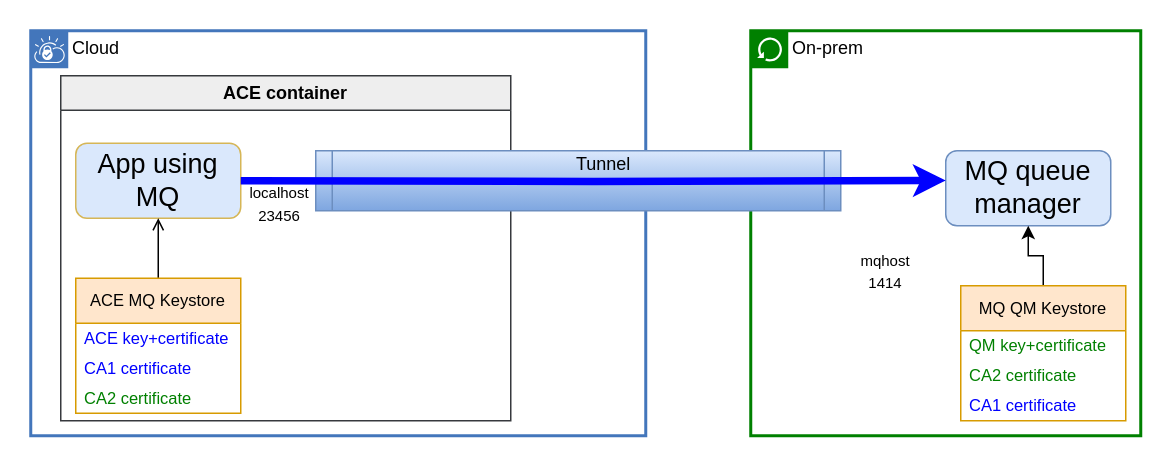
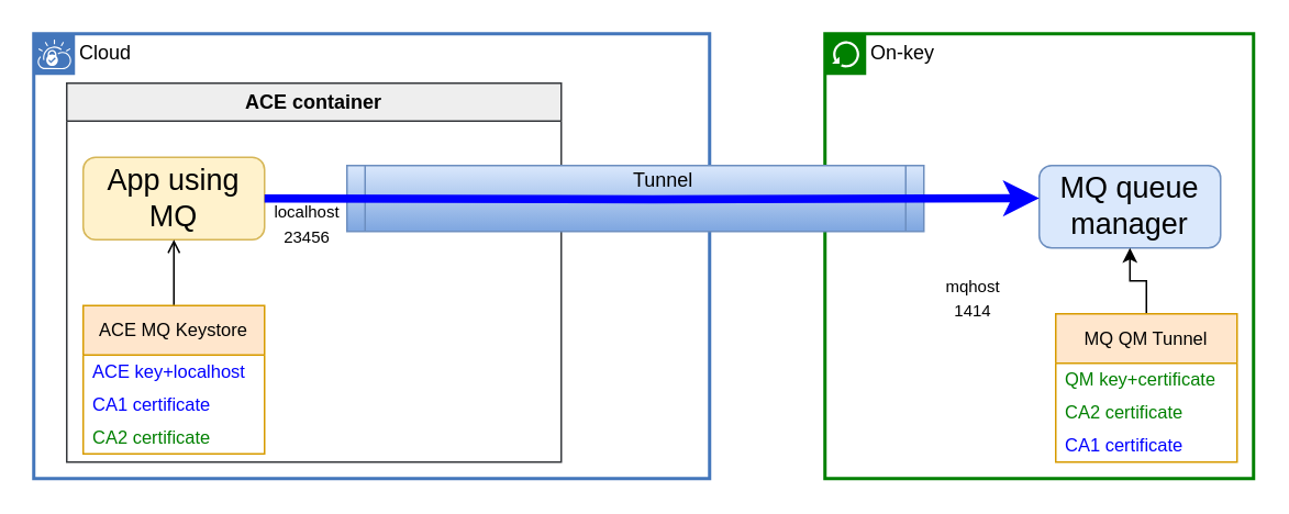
- <mxCell id="11" value="On-prem" style="shape=mxgraph.ibm.box;prType=classic;fontStyle=0;verticalAlign=top;align=left;spacingLeft=32;spacingTop=4;fillColor=none;rounded=0;whiteSpace=wrap;html=1;strokeColor=#008000;strokeWidth=2;dashed=0;container=1;spacing=-4;collapsible=0;expand=0;recursiveResize=0;" parent="1" vertex="1"><mxGeometry x="500" y="20" width="260" height="270" as="geometry" /></mxCell>
+ <mxCell id="11" value="On-key" style="shape=mxgraph.ibm.box;prType=classic;fontStyle=0;verticalAlign=top;align=left;spacingLeft=32;spacingTop=4;fillColor=none;rounded=0;whiteSpace=wrap;html=1;strokeColor=#008000;strokeWidth=2;dashed=0;container=1;spacing=-4;collapsible=0;expand=0;recursiveResize=0;" parent="1" vertex="1"><mxGeometry x="500" y="20" width="260" height="270" as="geometry" /></mxCell>
- <mxCell id="4" value="&lt;font style=&quot;font-size: 18px;&quot;&gt;App using MQ&lt;/font&gt;" style="rounded=1;whiteSpace=wrap;html=1;fillColor=#dae8fc;strokeColor=#d6b656;fontColor=light-dark(#000000,#000000);" parent="3" vertex="1"><mxGeometry x="10" y="45" width="110" height="50" as="geometry" /></mxCell>
+ <mxCell id="4" value="&lt;font style=&quot;font-size: 18px;&quot;&gt;App using MQ&lt;/font&gt;" style="rounded=1;whiteSpace=wrap;html=1;fillColor=#fff2cc;strokeColor=#d6b656;fontColor=light-dark(#000000,#000000);" parent="3" vertex="1"><mxGeometry x="10" y="45" width="110" height="50" as="geometry" /></mxCell>
- <mxCell id="14" value="&lt;font style=&quot;color: light-dark(rgb(0, 0, 0), rgb(0, 0, 0));&quot;&gt;MQ QM Keystore&lt;/font&gt;" style="swimlane;fontStyle=0;childLayout=stackLayout;horizontal=1;startSize=30;horizontalStack=0;resizeParent=1;resizeParentMax=0;resizeLast=0;collapsible=1;marginBottom=0;whiteSpace=wrap;html=1;fontSize=11;fillColor=#ffe6cc;strokeColor=#d79b00;" parent="11" vertex="1"><mxGeometry x="140" y="170" width="110" height="90" as="geometry" /></mxCell>
+ <mxCell id="14" value="&lt;font style=&quot;color: light-dark(rgb(0, 0, 0), rgb(0, 0, 0));&quot;&gt;MQ QM Tunnel&lt;/font&gt;" style="swimlane;fontStyle=0;childLayout=stackLayout;horizontal=1;startSize=30;horizontalStack=0;resizeParent=1;resizeParentMax=0;resizeLast=0;collapsible=1;marginBottom=0;whiteSpace=wrap;html=1;fontSize=11;fillColor=#ffe6cc;strokeColor=#d79b00;" parent="11" vertex="1"><mxGeometry x="140" y="170" width="110" height="90" as="geometry" /></mxCell>
- <mxCell id="7" value="&lt;span&gt;&lt;font style=&quot;color: light-dark(rgb(0, 0, 255), rgb(56, 188, 255));&quot;&gt;ACE key+certificate&lt;/font&gt;&lt;/span&gt;" style="text;align=left;verticalAlign=middle;spacingLeft=4;spacingRight=4;overflow=hidden;points=[[0,0.5],[1,0.5]];portConstraint=eastwest;rotatable=0;whiteSpace=wrap;html=1;fontSize=11;" parent="6" vertex="1"><mxGeometry y="30" width="110" height="20" as="geometry" /></mxCell>
+ <mxCell id="7" value="&lt;span&gt;&lt;font style=&quot;color: light-dark(rgb(0, 0, 255), rgb(56, 188, 255));&quot;&gt;ACE key+localhost&lt;/font&gt;&lt;/span&gt;" style="text;align=left;verticalAlign=middle;spacingLeft=4;spacingRight=4;overflow=hidden;points=[[0,0.5],[1,0.5]];portConstraint=eastwest;rotatable=0;whiteSpace=wrap;html=1;fontSize=11;" parent="6" vertex="1"><mxGeometry y="30" width="110" height="20" as="geometry" /></mxCell>
